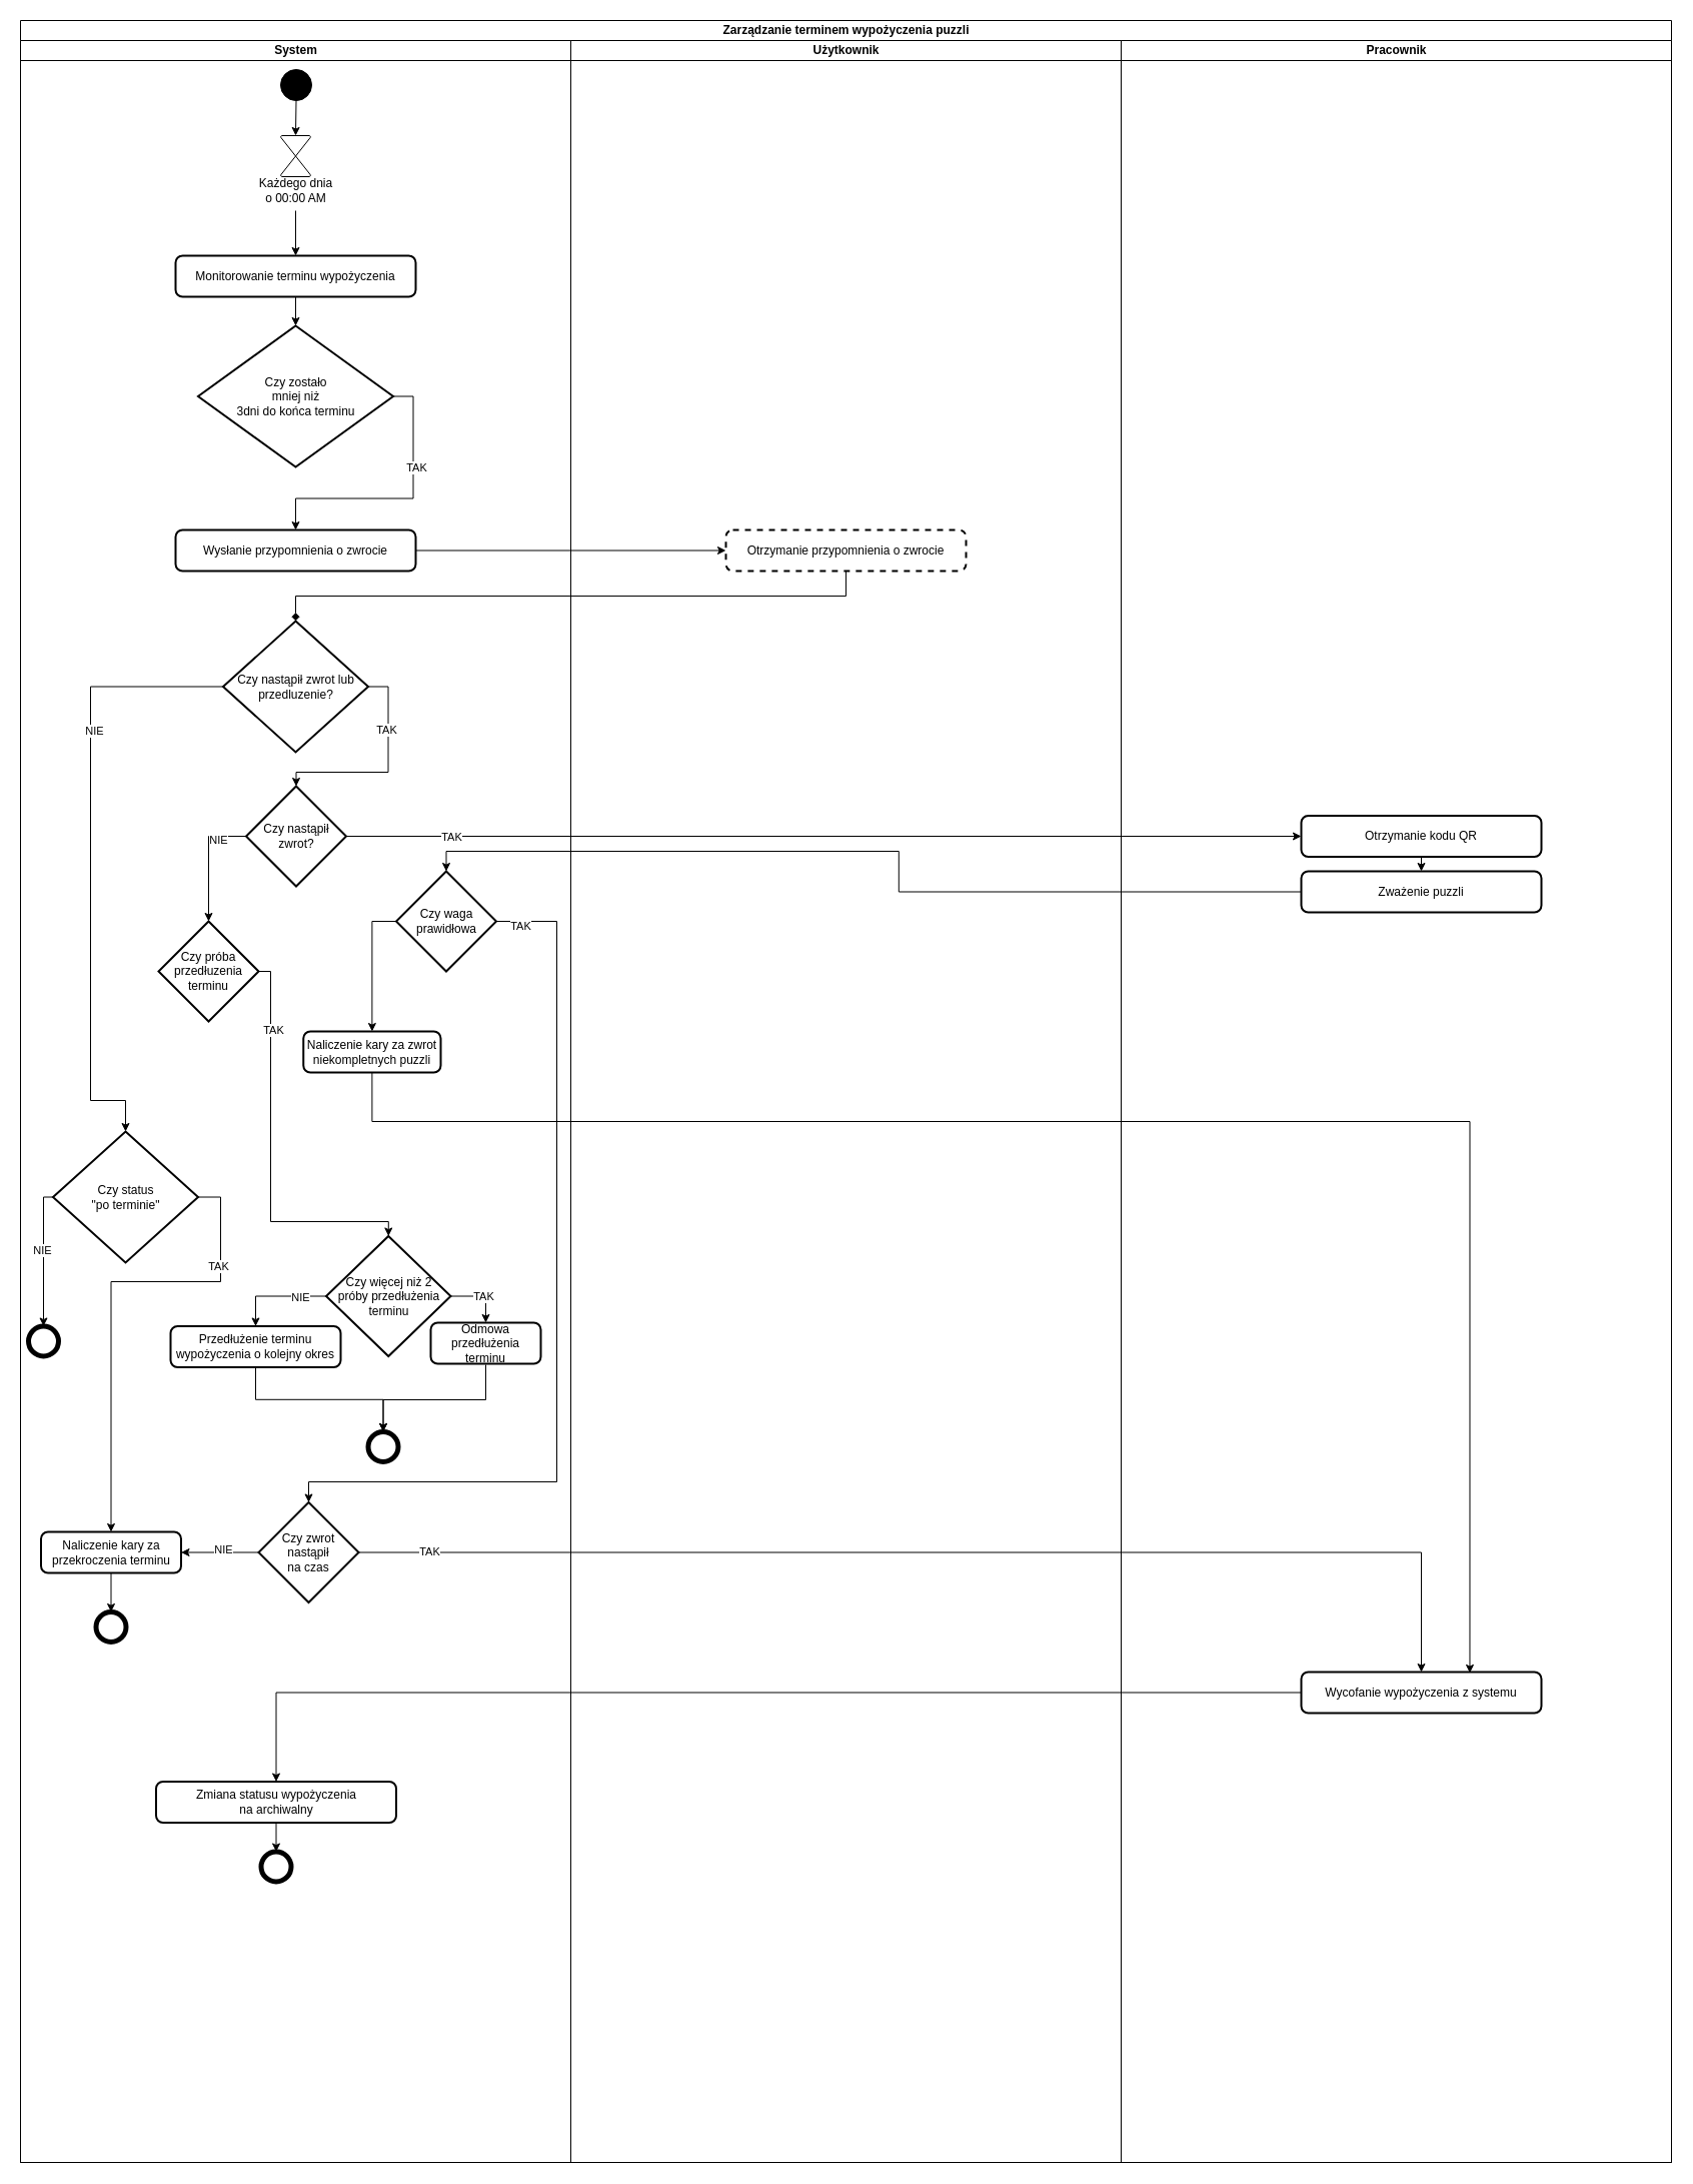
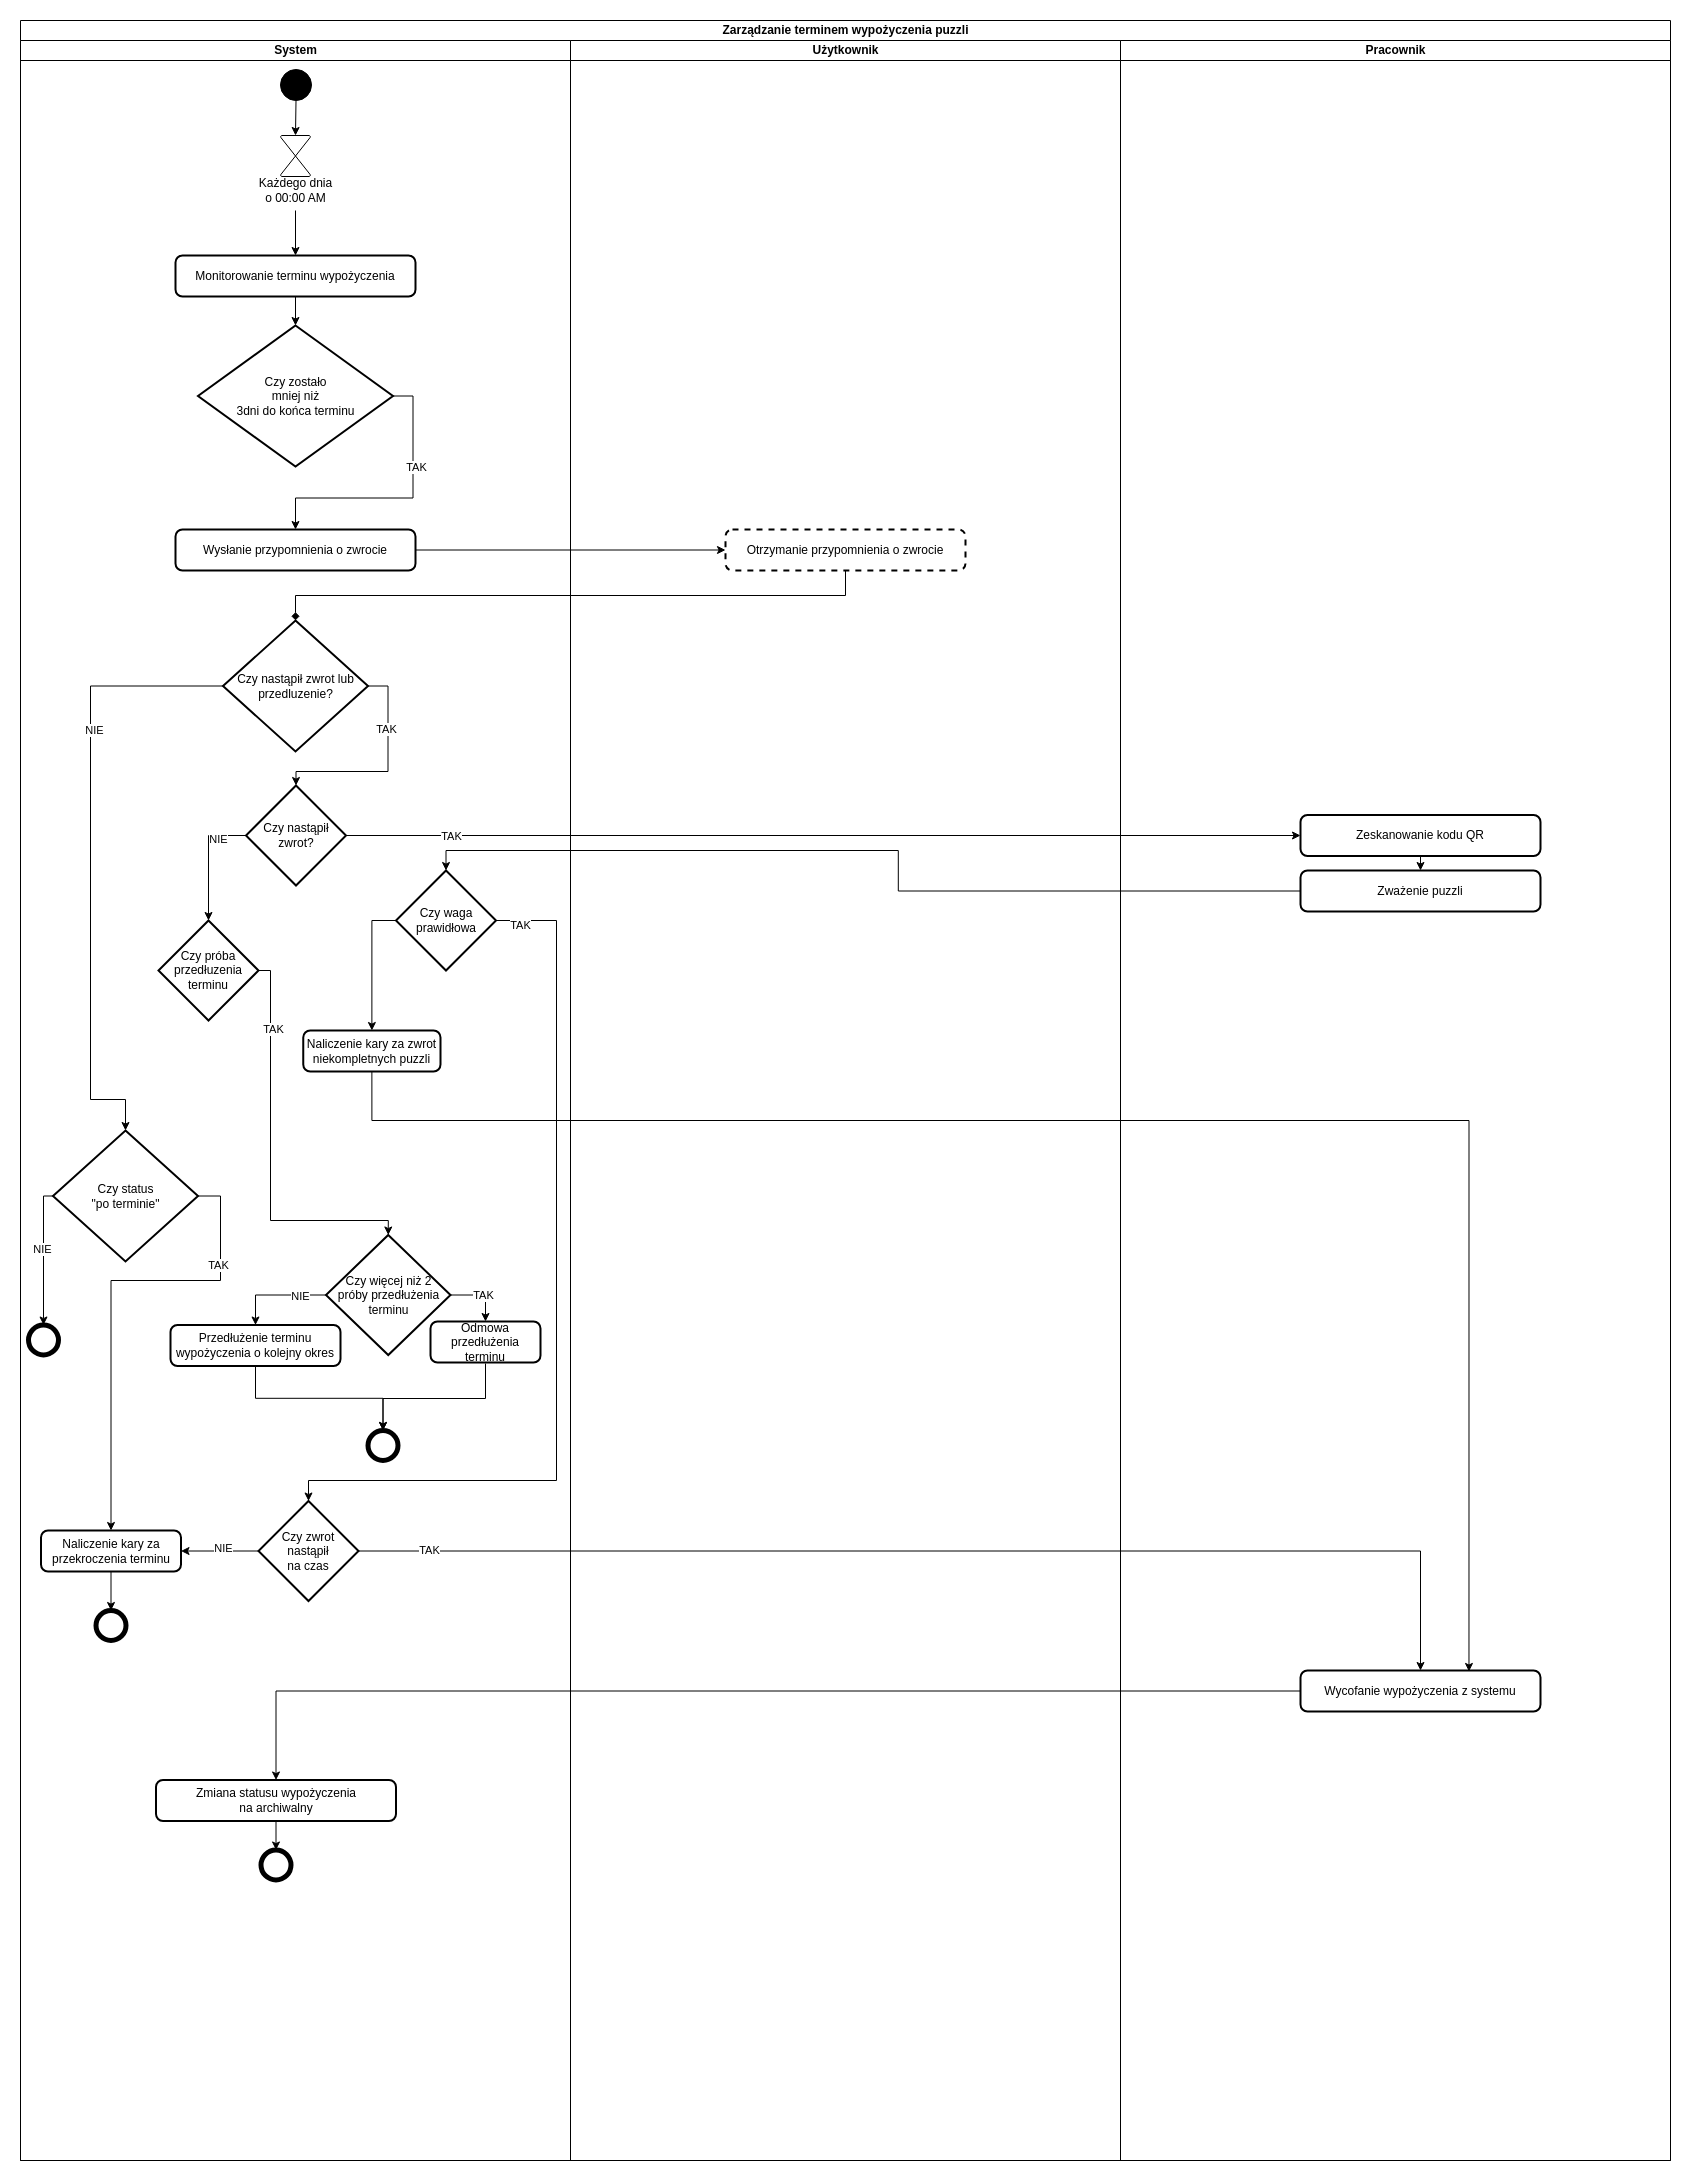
- <mxCell id="59" value="Otrzymanie kodu QR" style="rounded=1;whiteSpace=wrap;html=1;absoluteArcSize=1;arcSize=14;strokeWidth=2;" vertex="1" parent="57"><mxGeometry x="180" y="774.5" width="240" height="41" as="geometry" /></mxCell>
+ <mxCell id="59" value="Zeskanowanie kodu QR" style="rounded=1;whiteSpace=wrap;html=1;absoluteArcSize=1;arcSize=14;strokeWidth=2;" vertex="1" parent="57"><mxGeometry x="180" y="774.5" width="240" height="41" as="geometry" /></mxCell>
